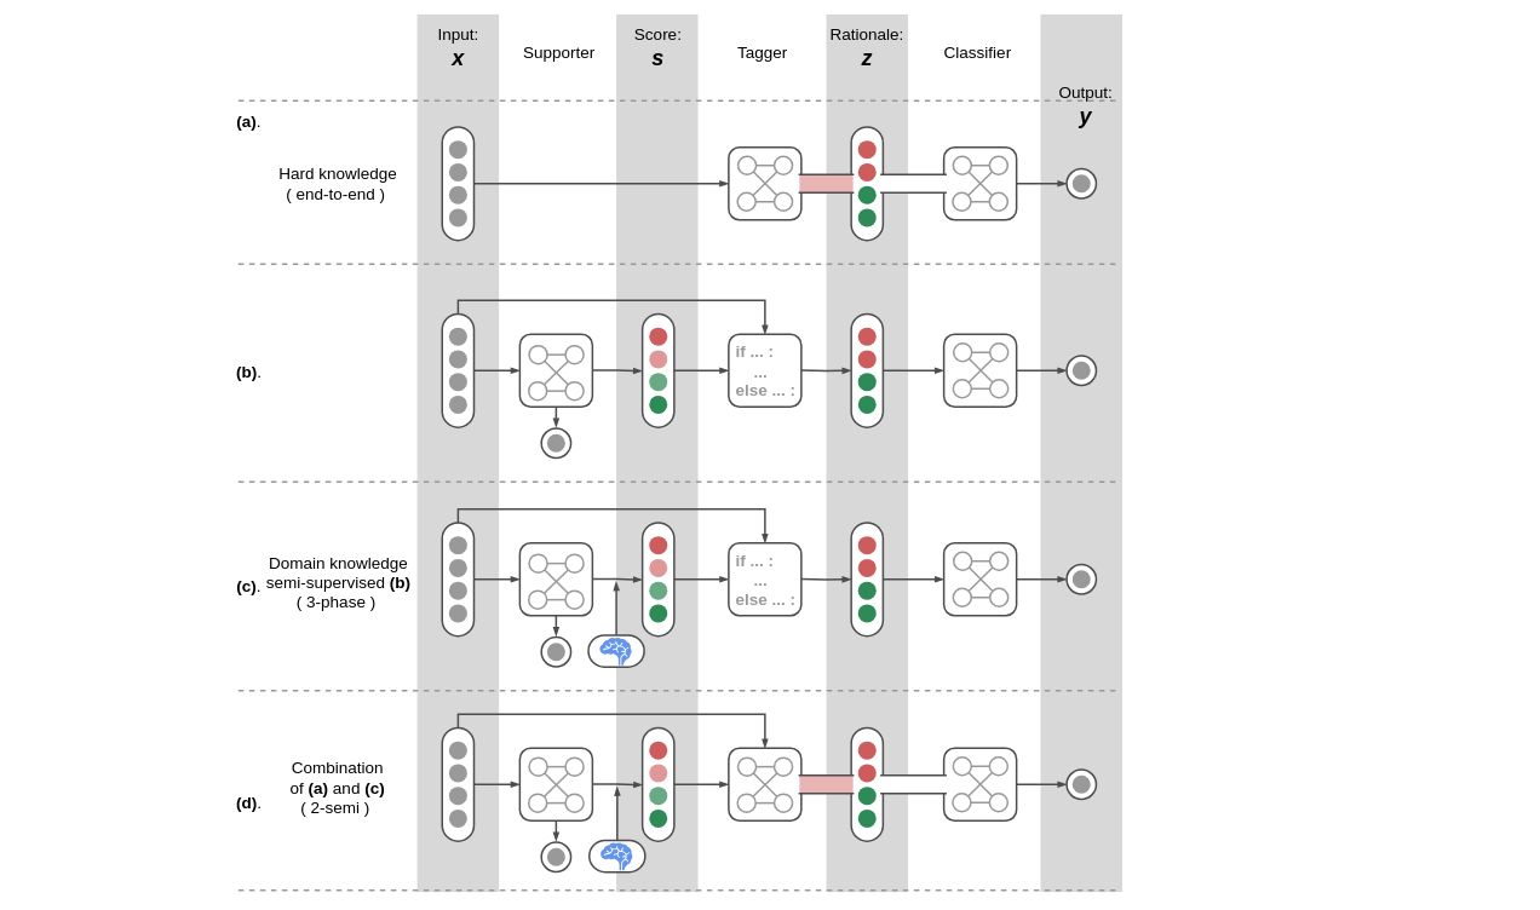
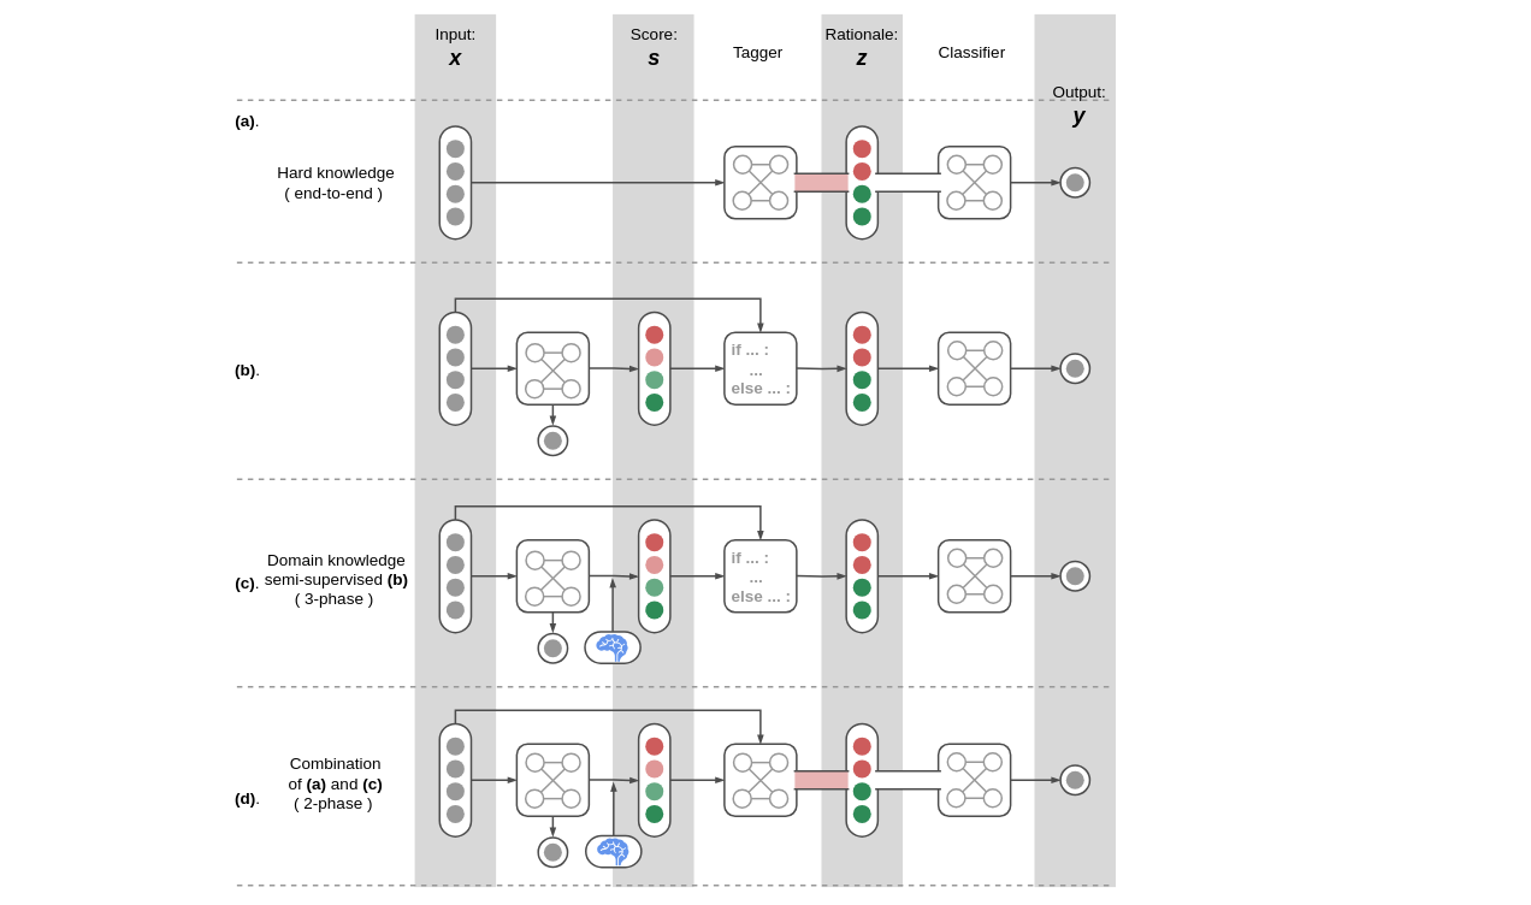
- <mxCell id="83" value="Supporter" style="text;html=1;strokeColor=none;fillColor=none;align=center;verticalAlign=top;whiteSpace=wrap;rounded=0;dashed=1;dashPattern=1 1;fontSize=18;fontFamily=Helvetica;fontStyle=0;horizontal=1;" parent="1" vertex="1"><mxGeometry x="572" y="40" width="86.5" height="36" as="geometry" /></mxCell>
- <mxCell id="204" value="Combination of&amp;nbsp;&lt;b&gt;(a)&lt;/b&gt; and &lt;b&gt;(c)&lt;/b&gt;&lt;br&gt;( 2-semi )&amp;nbsp;" style="text;html=1;strokeColor=none;fillColor=none;align=center;verticalAlign=middle;whiteSpace=wrap;rounded=0;fontSize=18;fontColor=#000000;" vertex="1" parent="1"><mxGeometry x="297.07" y="842" width="148.87" height="52" as="geometry" /></mxCell>
+ <mxCell id="204" value="Combination of&amp;nbsp;&lt;b&gt;(a)&lt;/b&gt; and &lt;b&gt;(c)&lt;/b&gt;&lt;br&gt;( 2-phase )&amp;nbsp;" style="text;html=1;strokeColor=none;fillColor=none;align=center;verticalAlign=middle;whiteSpace=wrap;rounded=0;fontSize=18;fontColor=#000000;" vertex="1" parent="1"><mxGeometry x="297.07" y="842" width="148.87" height="52" as="geometry" /></mxCell>
